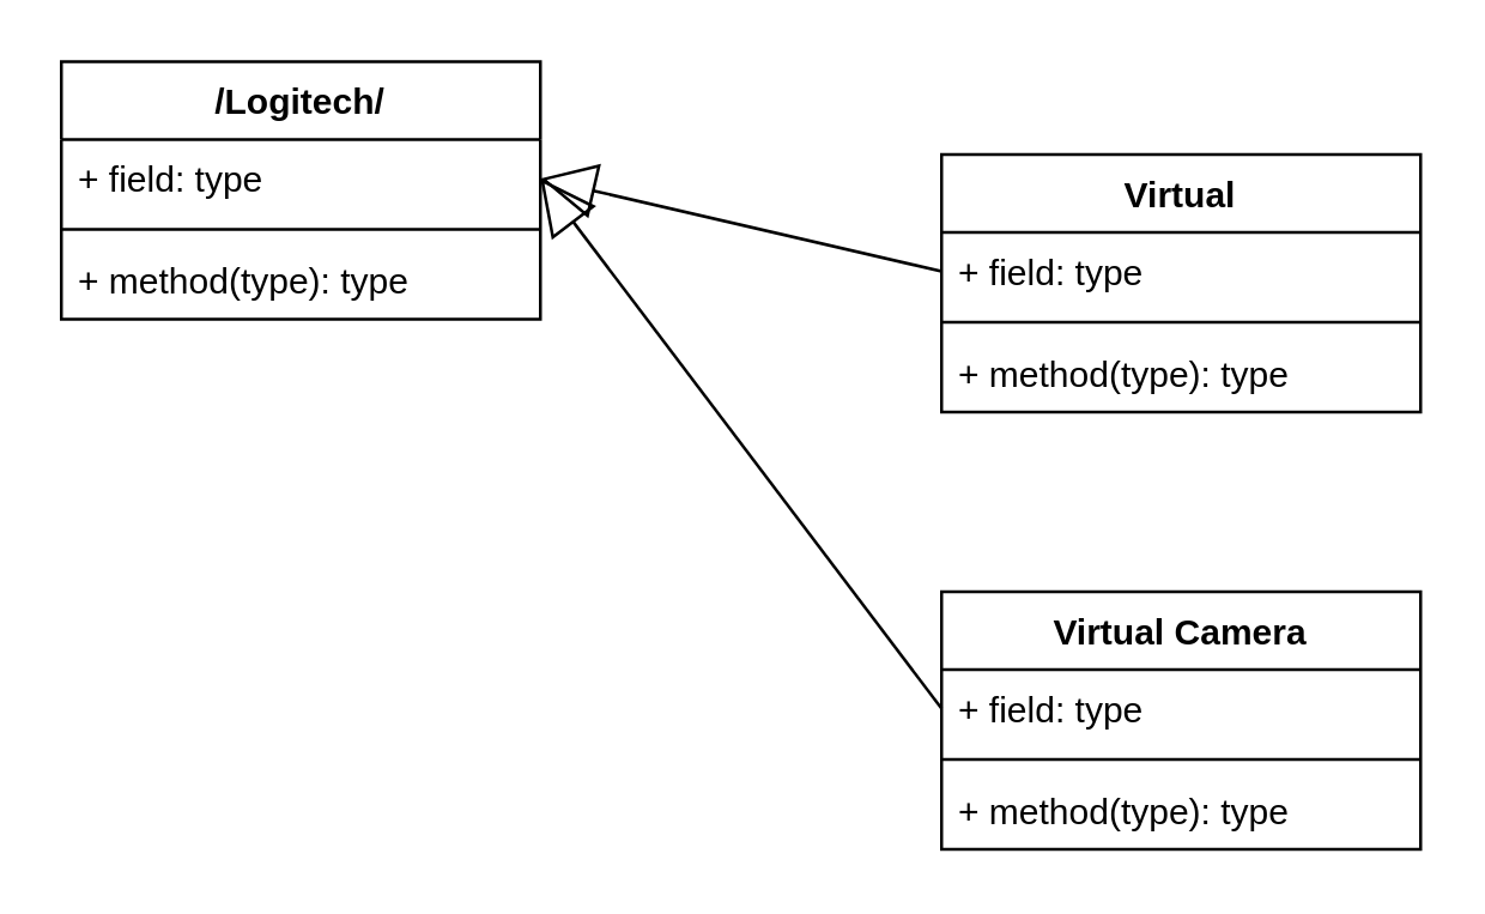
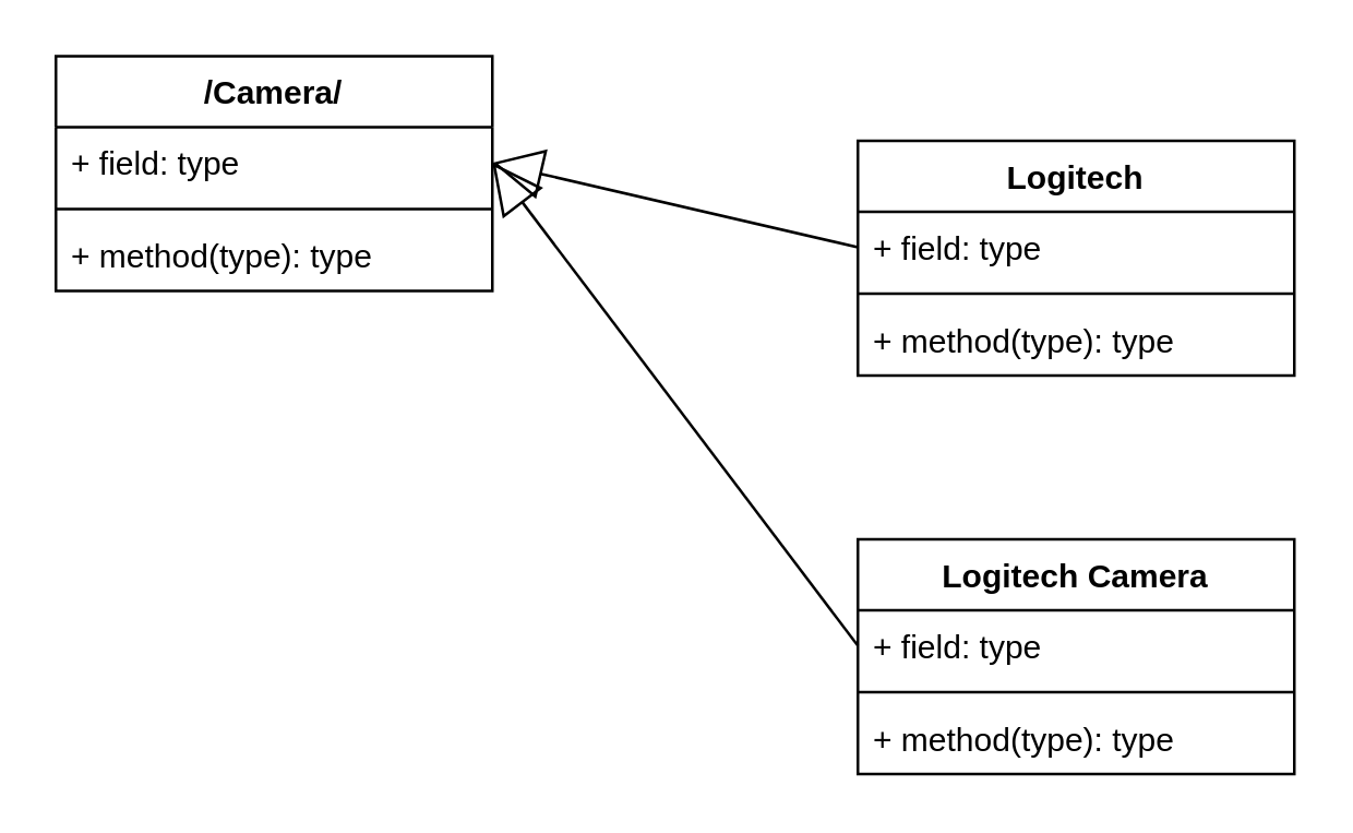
- <mxCell id="2" value="/Logitech/" style="swimlane;fontStyle=1;align=center;verticalAlign=top;childLayout=stackLayout;horizontal=1;startSize=26;horizontalStack=0;resizeParent=1;resizeParentMax=0;resizeLast=0;collapsible=1;marginBottom=0;" vertex="1" parent="1"><mxGeometry x="20" y="20" width="160" height="86" as="geometry"><mxRectangle x="190" y="350" width="90" height="26" as="alternateBounds" /></mxGeometry></mxCell>
+ <mxCell id="2" value="/Camera/" style="swimlane;fontStyle=1;align=center;verticalAlign=top;childLayout=stackLayout;horizontal=1;startSize=26;horizontalStack=0;resizeParent=1;resizeParentMax=0;resizeLast=0;collapsible=1;marginBottom=0;" vertex="1" parent="1"><mxGeometry x="20" y="20" width="160" height="86" as="geometry"><mxRectangle x="190" y="350" width="90" height="26" as="alternateBounds" /></mxGeometry></mxCell>
- <mxCell id="10" value="Virtual" style="swimlane;fontStyle=1;align=center;verticalAlign=top;childLayout=stackLayout;horizontal=1;startSize=26;horizontalStack=0;resizeParent=1;resizeParentMax=0;resizeLast=0;collapsible=1;marginBottom=0;" vertex="1" parent="1"><mxGeometry x="314" y="51" width="160" height="86" as="geometry" /></mxCell>
+ <mxCell id="10" value="Logitech" style="swimlane;fontStyle=1;align=center;verticalAlign=top;childLayout=stackLayout;horizontal=1;startSize=26;horizontalStack=0;resizeParent=1;resizeParentMax=0;resizeLast=0;collapsible=1;marginBottom=0;" vertex="1" parent="1"><mxGeometry x="314" y="51" width="160" height="86" as="geometry" /></mxCell>
- <mxCell id="6" value="Virtual Camera" style="swimlane;fontStyle=1;align=center;verticalAlign=top;childLayout=stackLayout;horizontal=1;startSize=26;horizontalStack=0;resizeParent=1;resizeParentMax=0;resizeLast=0;collapsible=1;marginBottom=0;" vertex="1" parent="1"><mxGeometry x="314" y="197" width="160" height="86" as="geometry" /></mxCell>
+ <mxCell id="6" value="Logitech Camera" style="swimlane;fontStyle=1;align=center;verticalAlign=top;childLayout=stackLayout;horizontal=1;startSize=26;horizontalStack=0;resizeParent=1;resizeParentMax=0;resizeLast=0;collapsible=1;marginBottom=0;" vertex="1" parent="1"><mxGeometry x="314" y="197" width="160" height="86" as="geometry" /></mxCell>
